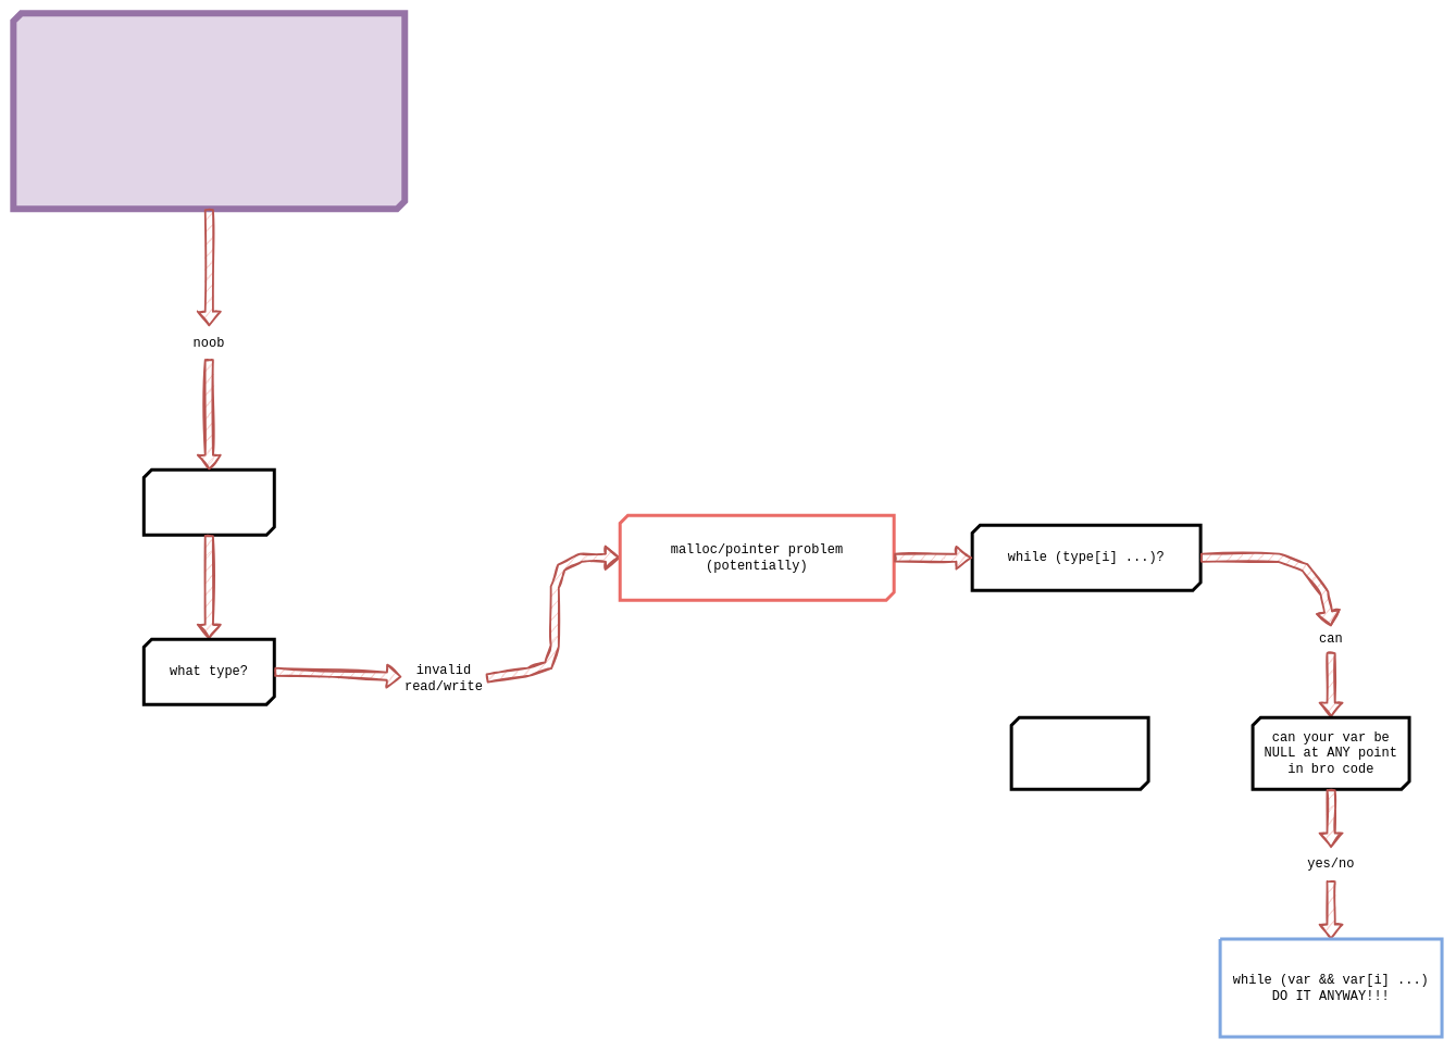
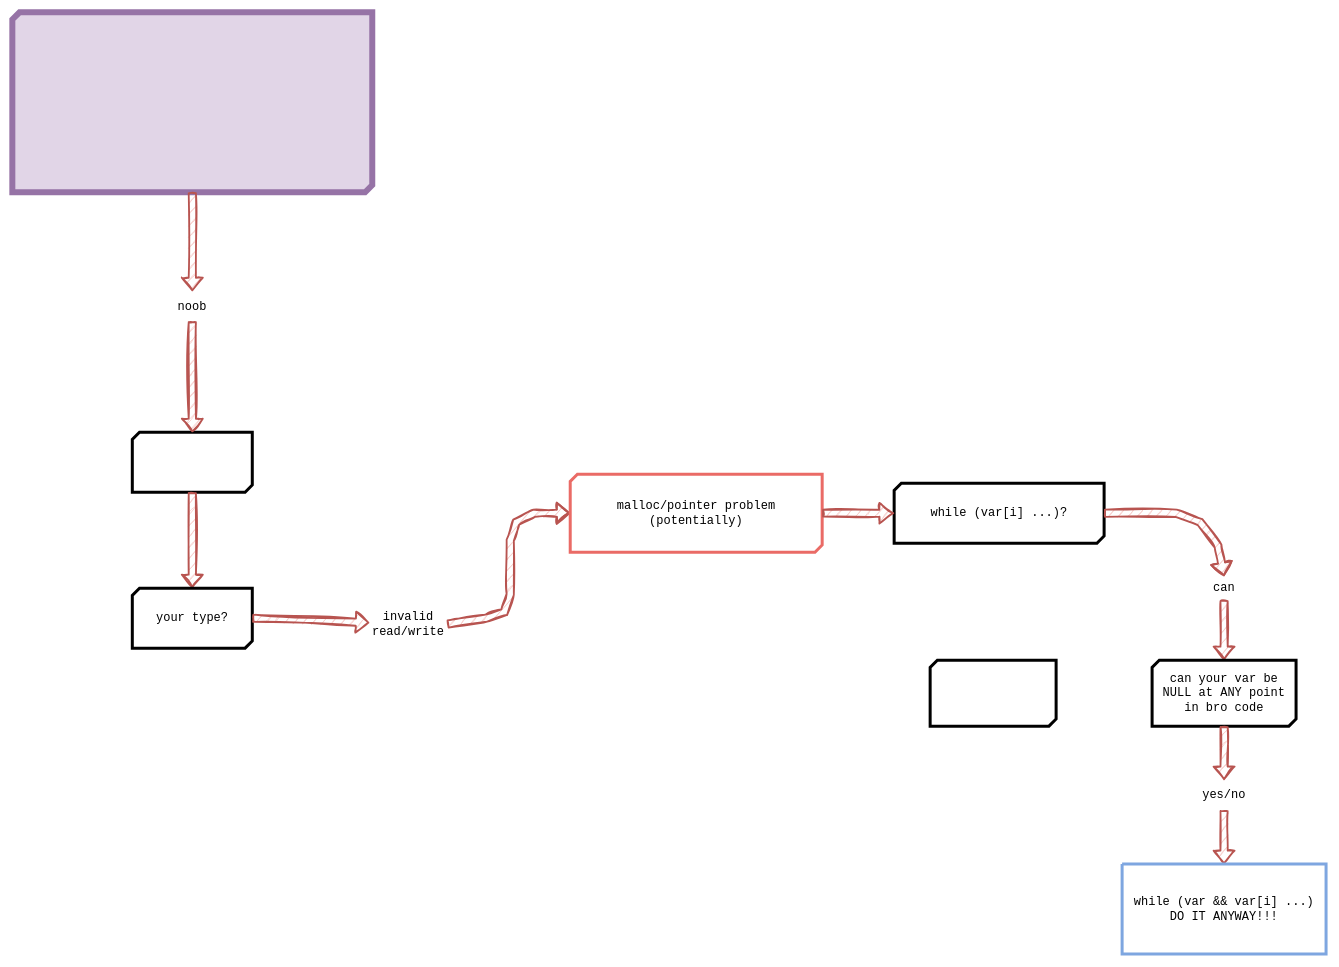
- <mxCell id="8" value="&lt;p&gt;&lt;font face=&quot;Courier New&quot; style=&quot;font-size: 20px;&quot;&gt;noob&lt;/font&gt;&lt;/p&gt;" style="text;html=1;align=center;verticalAlign=middle;whiteSpace=wrap;rounded=0;fontFamily=Helvetica;fontSize=12;fontColor=default;" vertex="1" parent="1"><mxGeometry x="290" y="500" width="60" height="50" as="geometry" /></mxCell>
+ <mxCell id="8" value="&lt;p&gt;&lt;font face=&quot;Courier New&quot; style=&quot;font-size: 20px;&quot;&gt;noob&lt;/font&gt;&lt;/p&gt;" style="text;html=1;align=center;verticalAlign=middle;whiteSpace=wrap;rounded=0;fontFamily=Helvetica;fontSize=12;fontColor=default;" vertex="1" parent="1"><mxGeometry x="290" y="485" width="60" height="50" as="geometry" /></mxCell>
- <mxCell id="3" value="&lt;font style=&quot;font-size: 20px;&quot; face=&quot;Courier New&quot;&gt;while (type[i] ...)?&lt;/font&gt;" style="text;html=1;align=center;verticalAlign=middle;whiteSpace=wrap;rounded=0;fontFamily=Helvetica;fontSize=12;fontColor=default;" vertex="1" parent="1"><mxGeometry x="1490" y="790" width="350" height="130" as="geometry" /></mxCell>
+ <mxCell id="3" value="&lt;font style=&quot;font-size: 20px;&quot; face=&quot;Courier New&quot;&gt;while (var[i] ...)?&lt;/font&gt;" style="text;html=1;align=center;verticalAlign=middle;whiteSpace=wrap;rounded=0;fontFamily=Helvetica;fontSize=12;fontColor=default;" vertex="1" parent="1"><mxGeometry x="1490" y="790" width="350" height="130" as="geometry" /></mxCell>
- <mxCell id="11" value="&lt;font face=&quot;Courier New&quot; style=&quot;font-size: 20px;&quot;&gt;what type?&lt;/font&gt;" style="text;html=1;align=center;verticalAlign=middle;whiteSpace=wrap;rounded=0;fontFamily=Helvetica;fontSize=12;fontColor=default;" vertex="1" parent="1"><mxGeometry x="220" y="980" width="200" height="100" as="geometry" /></mxCell>
+ <mxCell id="11" value="&lt;font face=&quot;Courier New&quot; style=&quot;font-size: 20px;&quot;&gt;your type?&lt;/font&gt;" style="text;html=1;align=center;verticalAlign=middle;whiteSpace=wrap;rounded=0;fontFamily=Helvetica;fontSize=12;fontColor=default;" vertex="1" parent="1"><mxGeometry x="220" y="980" width="200" height="100" as="geometry" /></mxCell>
